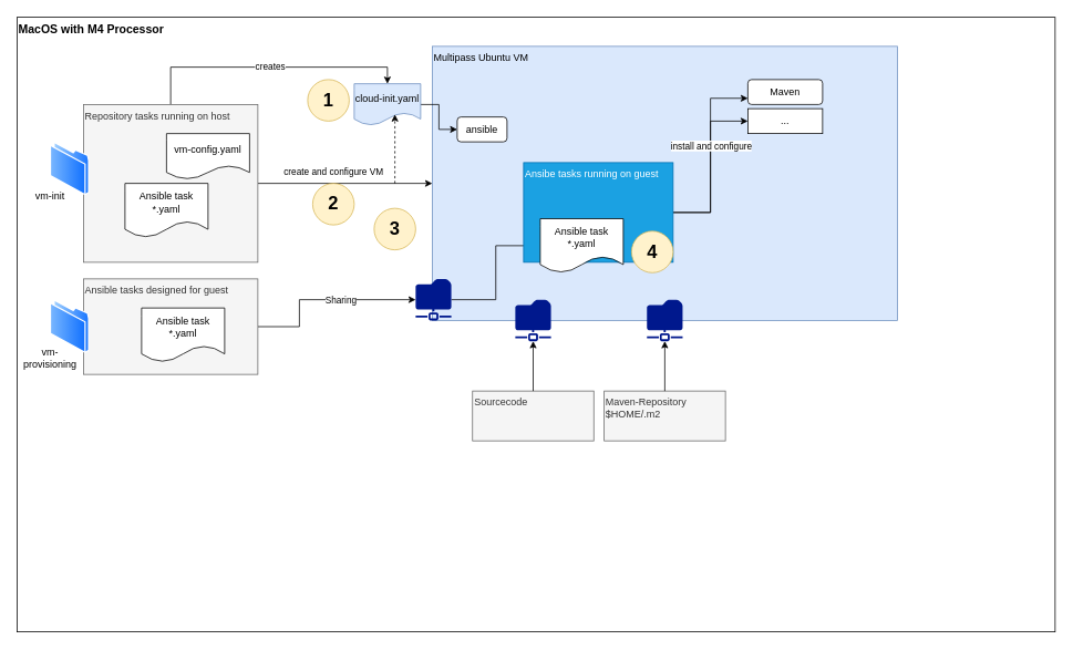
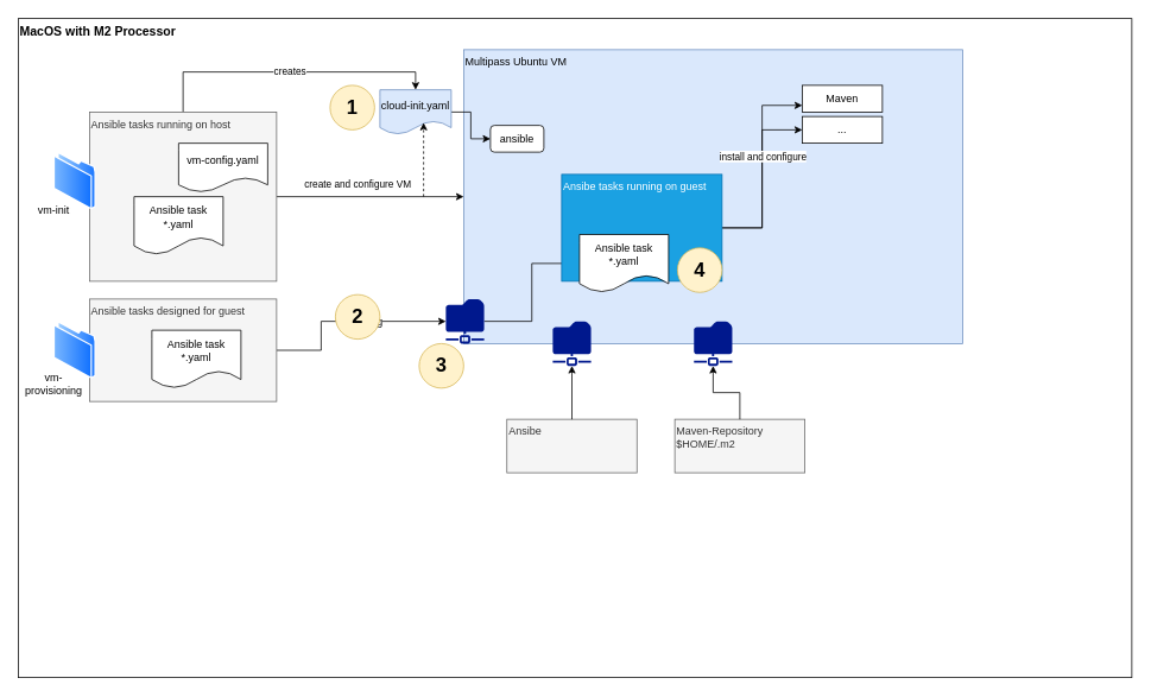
- <mxCell id="2" value="MacOS with M4 Processor" style="rounded=0;whiteSpace=wrap;html=1;fontStyle=1;align=left;verticalAlign=top;fontSize=14;" parent="1" vertex="1"><mxGeometry x="20" y="20" width="1250" height="740" as="geometry" /></mxCell>
+ <mxCell id="2" value="MacOS with M2 Processor" style="rounded=0;whiteSpace=wrap;html=1;fontStyle=1;align=left;verticalAlign=top;fontSize=14;" parent="1" vertex="1"><mxGeometry x="20" y="20" width="1250" height="740" as="geometry" /></mxCell>
- <mxCell id="27" value="Maven" style="whiteSpace=wrap;html=1;rounded=1;" parent="1" vertex="1"><mxGeometry x="900" y="95" width="90" height="30" as="geometry" /></mxCell>
+ <mxCell id="27" value="Maven" style="rounded=0;whiteSpace=wrap;html=1;" parent="1" vertex="1"><mxGeometry x="900" y="95" width="90" height="30" as="geometry" /></mxCell>
- <mxCell id="7" value="Repository tasks running on host" style="rounded=0;whiteSpace=wrap;html=1;align=left;verticalAlign=top;fillColor=#f5f5f5;fontColor=#333333;strokeColor=#666666;" parent="1" vertex="1"><mxGeometry x="100" y="125" width="210" height="190" as="geometry" /></mxCell>
+ <mxCell id="7" value="Ansible tasks running on host" style="rounded=0;whiteSpace=wrap;html=1;align=left;verticalAlign=top;fillColor=#f5f5f5;fontColor=#333333;strokeColor=#666666;" parent="1" vertex="1"><mxGeometry x="100" y="125" width="210" height="190" as="geometry" /></mxCell>
- <mxCell id="30" value="2" style="ellipse;whiteSpace=wrap;html=1;fontStyle=1;fontSize=22;fillColor=#fff2cc;strokeColor=#d6b656;" parent="1" vertex="1"><mxGeometry x="376" y="220" width="50" height="50" as="geometry" /></mxCell>
+ <mxCell id="30" value="2" style="ellipse;whiteSpace=wrap;html=1;fontStyle=1;fontSize=22;fillColor=#fff2cc;strokeColor=#d6b656;" parent="1" vertex="1"><mxGeometry x="376" y="330" width="50" height="50" as="geometry" /></mxCell>
- <mxCell id="31" value="3" style="ellipse;whiteSpace=wrap;html=1;fontStyle=1;fontSize=22;fillColor=#fff2cc;strokeColor=#d6b656;" parent="1" vertex="1"><mxGeometry x="450" y="250" width="50" height="50" as="geometry" /></mxCell>
+ <mxCell id="31" value="3" style="ellipse;whiteSpace=wrap;html=1;fontStyle=1;fontSize=22;fillColor=#fff2cc;strokeColor=#d6b656;" parent="1" vertex="1"><mxGeometry x="470" y="385" width="50" height="50" as="geometry" /></mxCell>
- <mxCell id="38" value="Sourcecode" style="rounded=0;whiteSpace=wrap;html=1;align=left;verticalAlign=top;fillColor=#f5f5f5;fontColor=#333333;strokeColor=#666666;" parent="1" vertex="1"><mxGeometry x="568.5" y="470" width="146" height="60" as="geometry" /></mxCell>
+ <mxCell id="38" value="Ansibe" style="rounded=0;whiteSpace=wrap;html=1;align=left;verticalAlign=top;fillColor=#f5f5f5;fontColor=#333333;strokeColor=#666666;" parent="1" vertex="1"><mxGeometry x="568.5" y="470" width="146" height="60" as="geometry" /></mxCell>
- <mxCell id="39" value="Maven-Repository $HOME/.m2" style="rounded=0;whiteSpace=wrap;html=1;align=left;verticalAlign=top;fillColor=#f5f5f5;fontColor=#333333;strokeColor=#666666;" parent="1" vertex="1"><mxGeometry x="727" y="470" width="146" height="60" as="geometry" /></mxCell>
+ <mxCell id="39" value="Maven-Repository $HOME/.m2" style="rounded=0;whiteSpace=wrap;html=1;align=left;verticalAlign=top;fillColor=#f5f5f5;fontColor=#333333;strokeColor=#666666;" parent="1" vertex="1"><mxGeometry x="757" y="470" width="146" height="60" as="geometry" /></mxCell>
